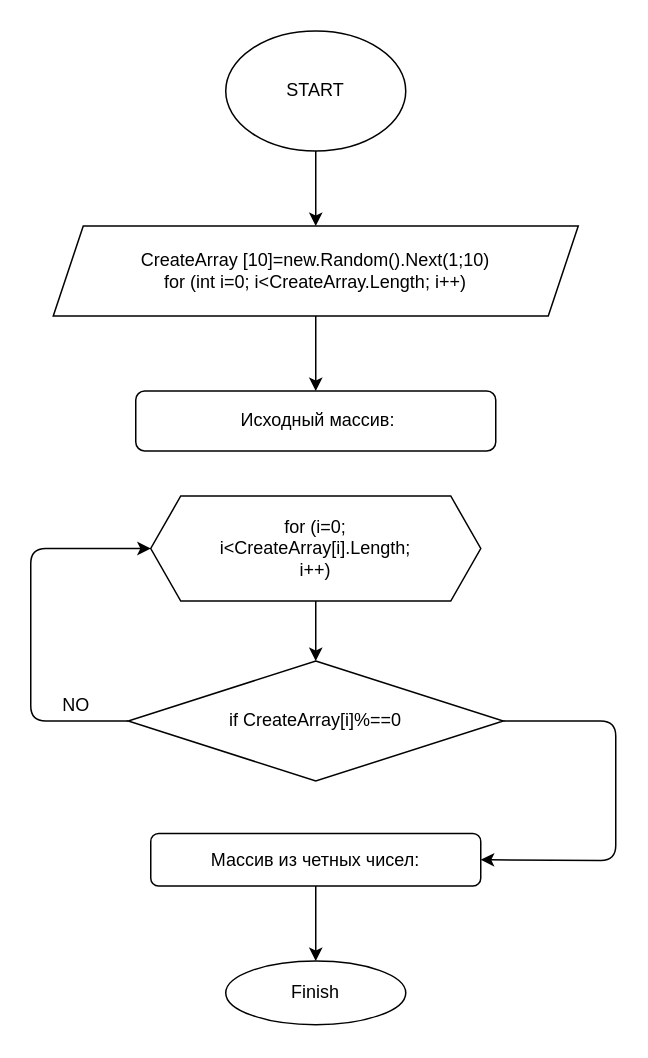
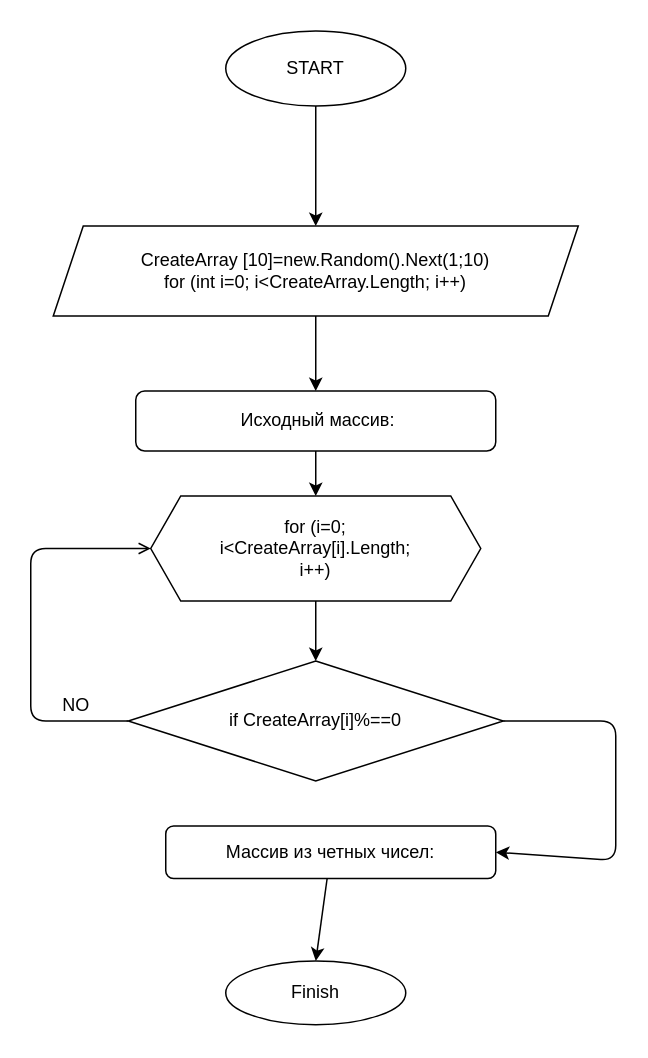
- <mxCell id="3" value="START" style="ellipse;whiteSpace=wrap;html=1;" vertex="1" parent="1"><mxGeometry x="150" y="20" width="120" height="80" as="geometry" /></mxCell>
+ <mxCell id="3" value="START" style="ellipse;whiteSpace=wrap;html=1;" vertex="1" parent="1"><mxGeometry x="150" y="20" width="120" height="50" as="geometry" /></mxCell>
+ <mxCell id="6" value="" style="edgeStyle=none;html=1;" edge="1" parent="1" source="7" target="9"><mxGeometry relative="1" as="geometry" /></mxCell>
- <mxCell id="10" value="" style="edgeStyle=none;html=1;exitX=0;exitY=0.5;exitDx=0;exitDy=0;entryX=0;entryY=0.5;entryDx=0;entryDy=0;" edge="1" parent="1" source="12" target="9"><mxGeometry relative="1" as="geometry"><mxPoint x="-20" y="480" as="targetPoint" /><Array as="points"><mxPoint x="20" y="480" /><mxPoint x="20" y="365" /></Array></mxGeometry></mxCell>
+ <mxCell id="10" value="" style="edgeStyle=none;html=1;exitX=0;exitY=0.5;exitDx=0;exitDy=0;entryX=0;entryY=0.5;entryDx=0;entryDy=0;endArrow=open;" edge="1" parent="1" source="12" target="9"><mxGeometry relative="1" as="geometry"><mxPoint x="-20" y="480" as="targetPoint" /><Array as="points"><mxPoint x="20" y="480" /><mxPoint x="20" y="365" /></Array></mxGeometry></mxCell>
- <mxCell id="15" value="Массив из четных чисел:" style="rounded=1;whiteSpace=wrap;html=1;" vertex="1" parent="1"><mxGeometry x="100" y="555" width="220" height="35" as="geometry" /></mxCell>
+ <mxCell id="15" value="Массив из четных чисел:" style="rounded=1;whiteSpace=wrap;html=1;" vertex="1" parent="1"><mxGeometry x="110" y="550" width="220" height="35" as="geometry" /></mxCell>
